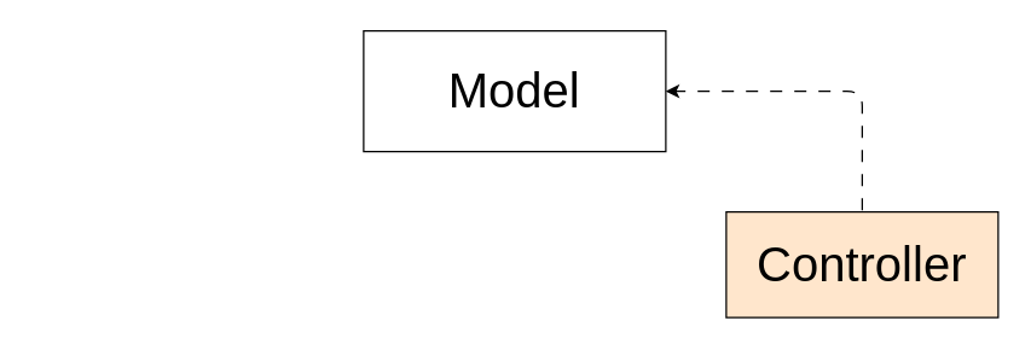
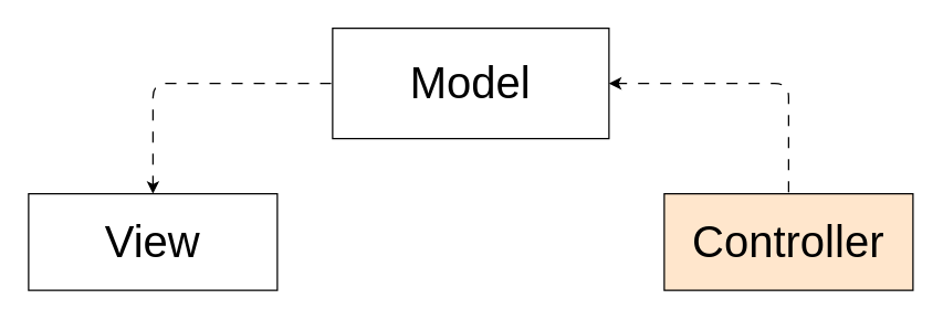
+ <mxCell id="2" style="edgeStyle=none;html=1;fontSize=32;entryX=0.5;entryY=0;entryDx=0;entryDy=0;flowAnimation=1;" edge="1" parent="1" source="3" target="6"><mxGeometry relative="1" as="geometry"><mxPoint x="110" y="130" as="targetPoint" /><Array as="points"><mxPoint x="110" y="60" /></Array></mxGeometry></mxCell>
+ <mxCell id="6" value="View" style="rounded=0;whiteSpace=wrap;html=1;fontSize=32;" vertex="1" parent="1"><mxGeometry x="20" y="140" width="180" height="70" as="geometry" /></mxCell>
